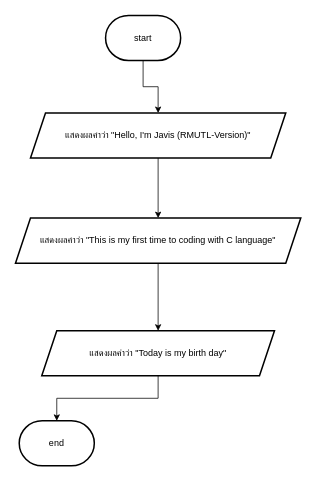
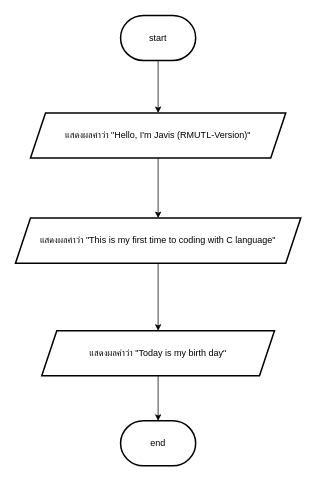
- <mxCell id="3" value="start" style="strokeWidth=2;html=1;shape=mxgraph.flowchart.terminator;whiteSpace=wrap;" vertex="1" parent="1"><mxGeometry x="140" y="20" width="100" height="60" as="geometry" /></mxCell>
+ <mxCell id="3" value="start" style="strokeWidth=2;html=1;shape=mxgraph.flowchart.terminator;whiteSpace=wrap;" vertex="1" parent="1"><mxGeometry x="160" y="20" width="100" height="60" as="geometry" /></mxCell>
- <mxCell id="10" value="end" style="strokeWidth=2;html=1;shape=mxgraph.flowchart.terminator;whiteSpace=wrap;" vertex="1" parent="1"><mxGeometry x="25" y="560" width="100" height="60" as="geometry" /></mxCell>
+ <mxCell id="10" value="end" style="strokeWidth=2;html=1;shape=mxgraph.flowchart.terminator;whiteSpace=wrap;" vertex="1" parent="1"><mxGeometry x="160" y="560" width="100" height="60" as="geometry" /></mxCell>
